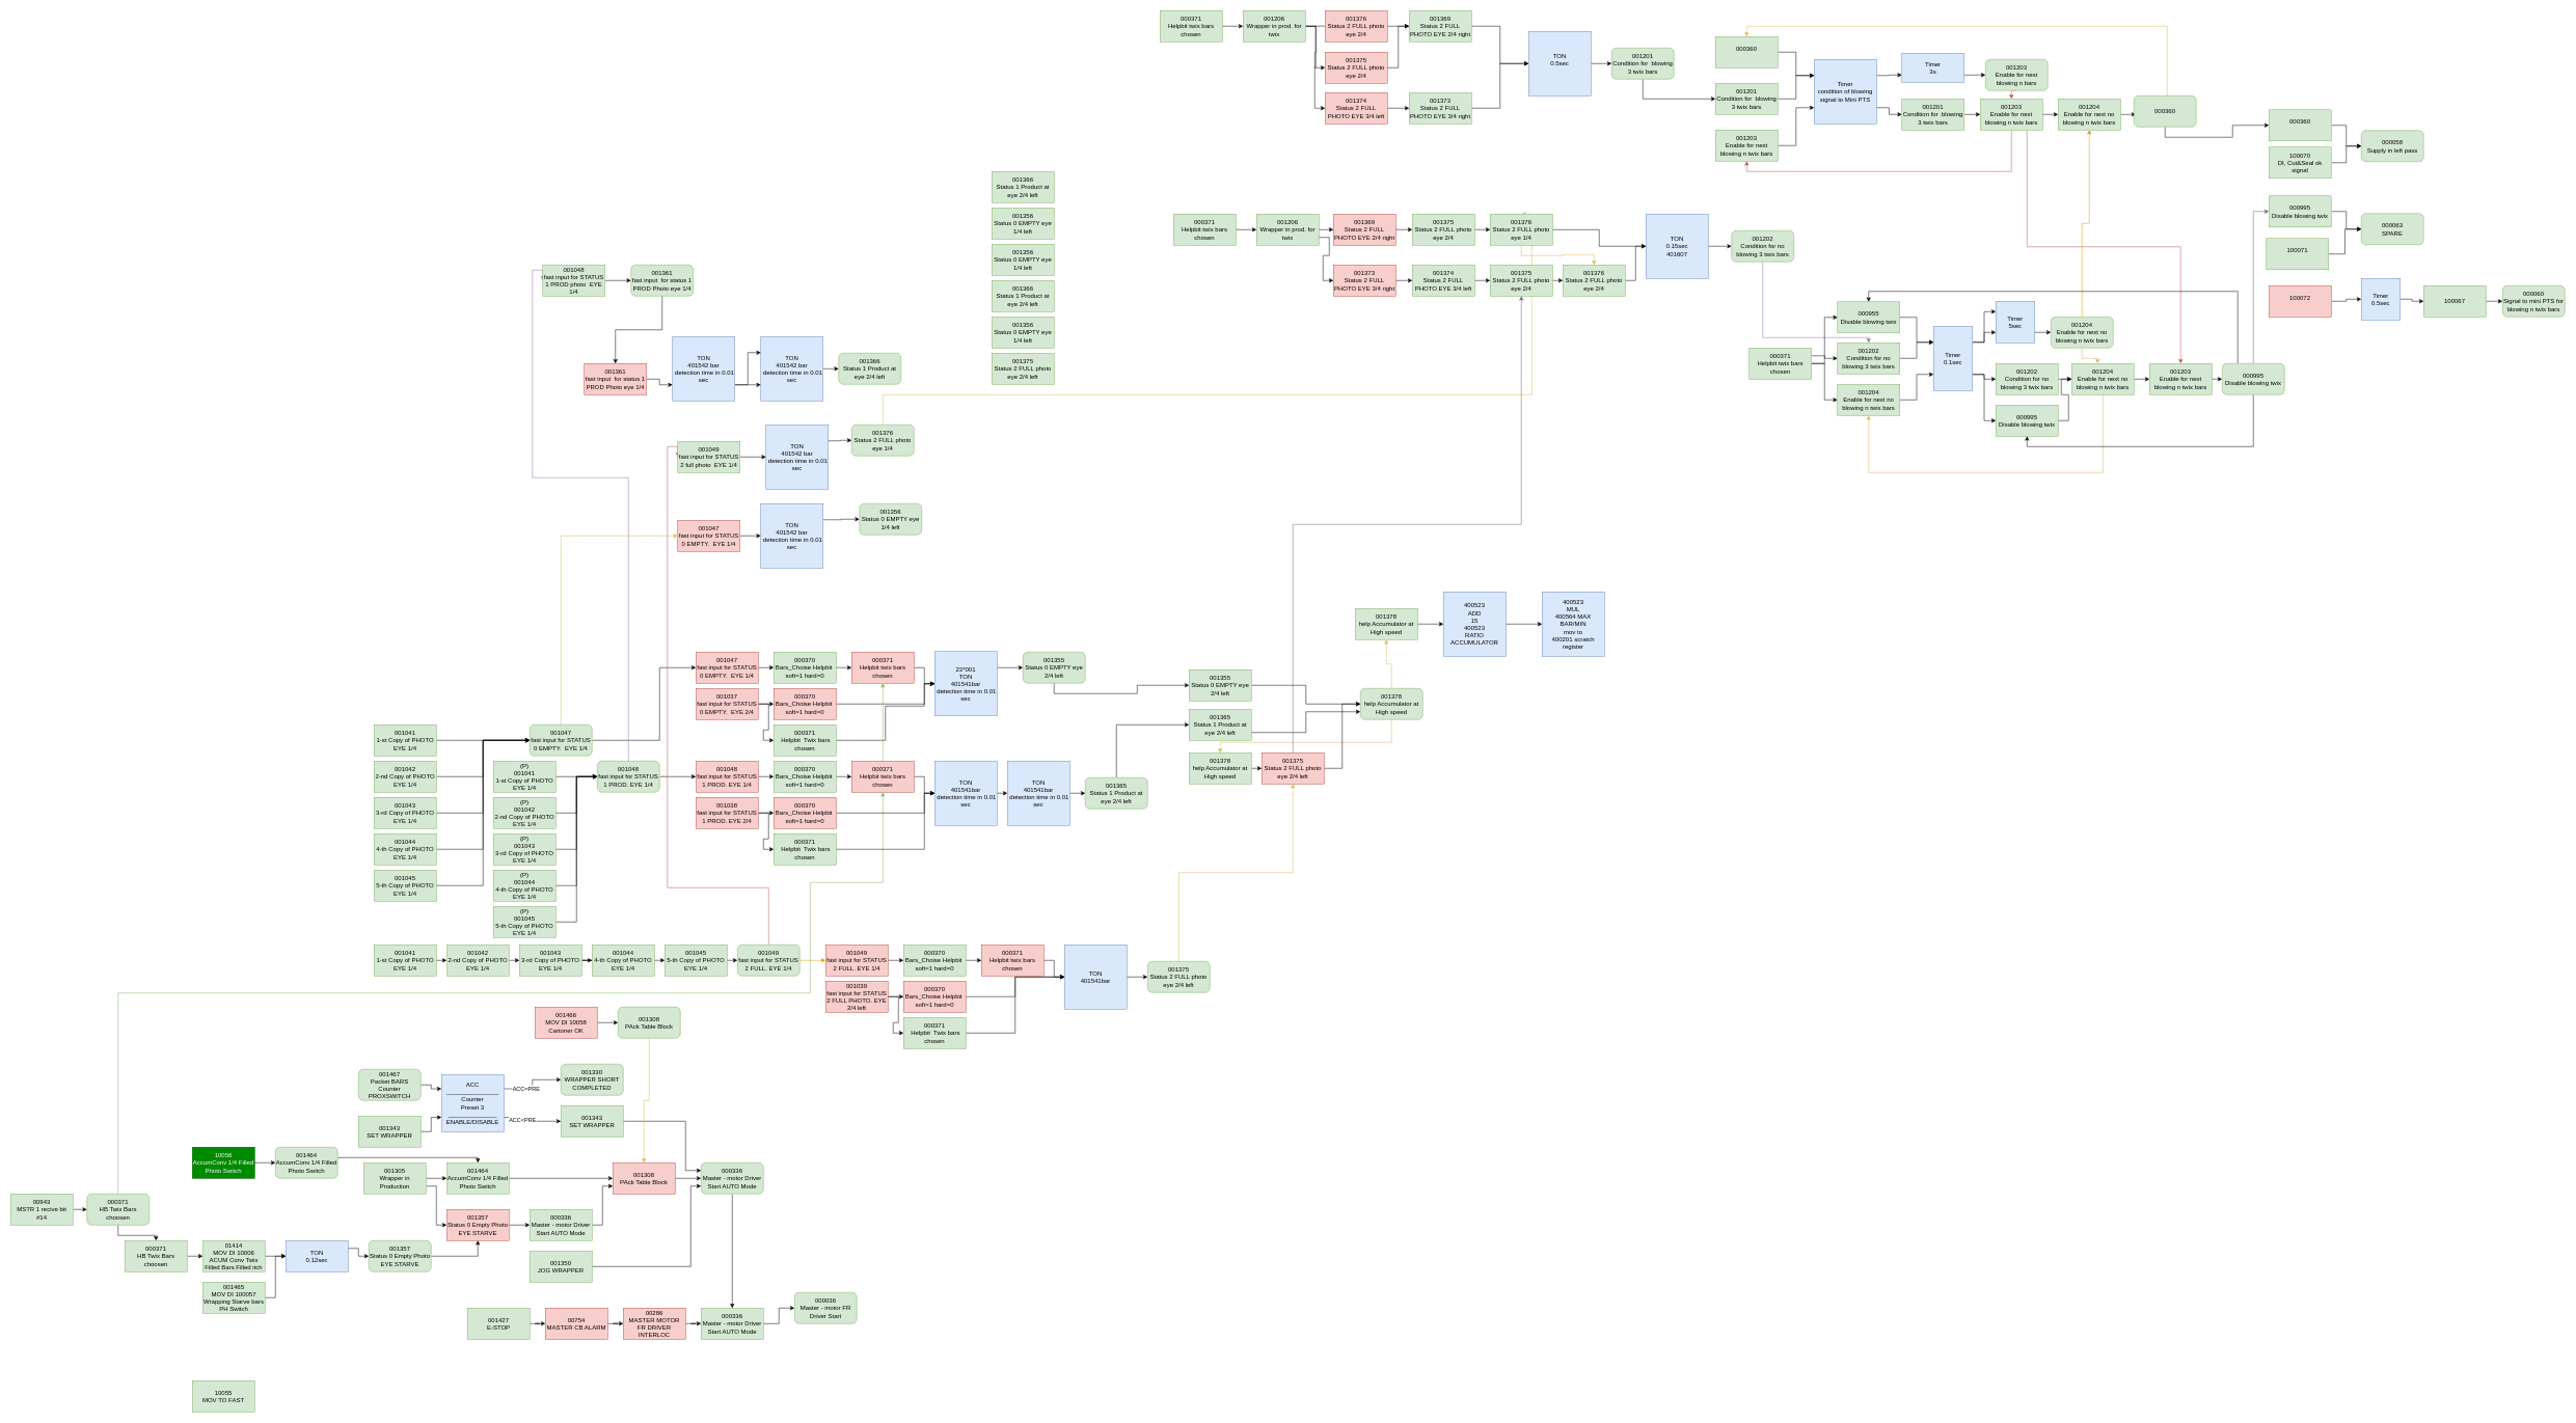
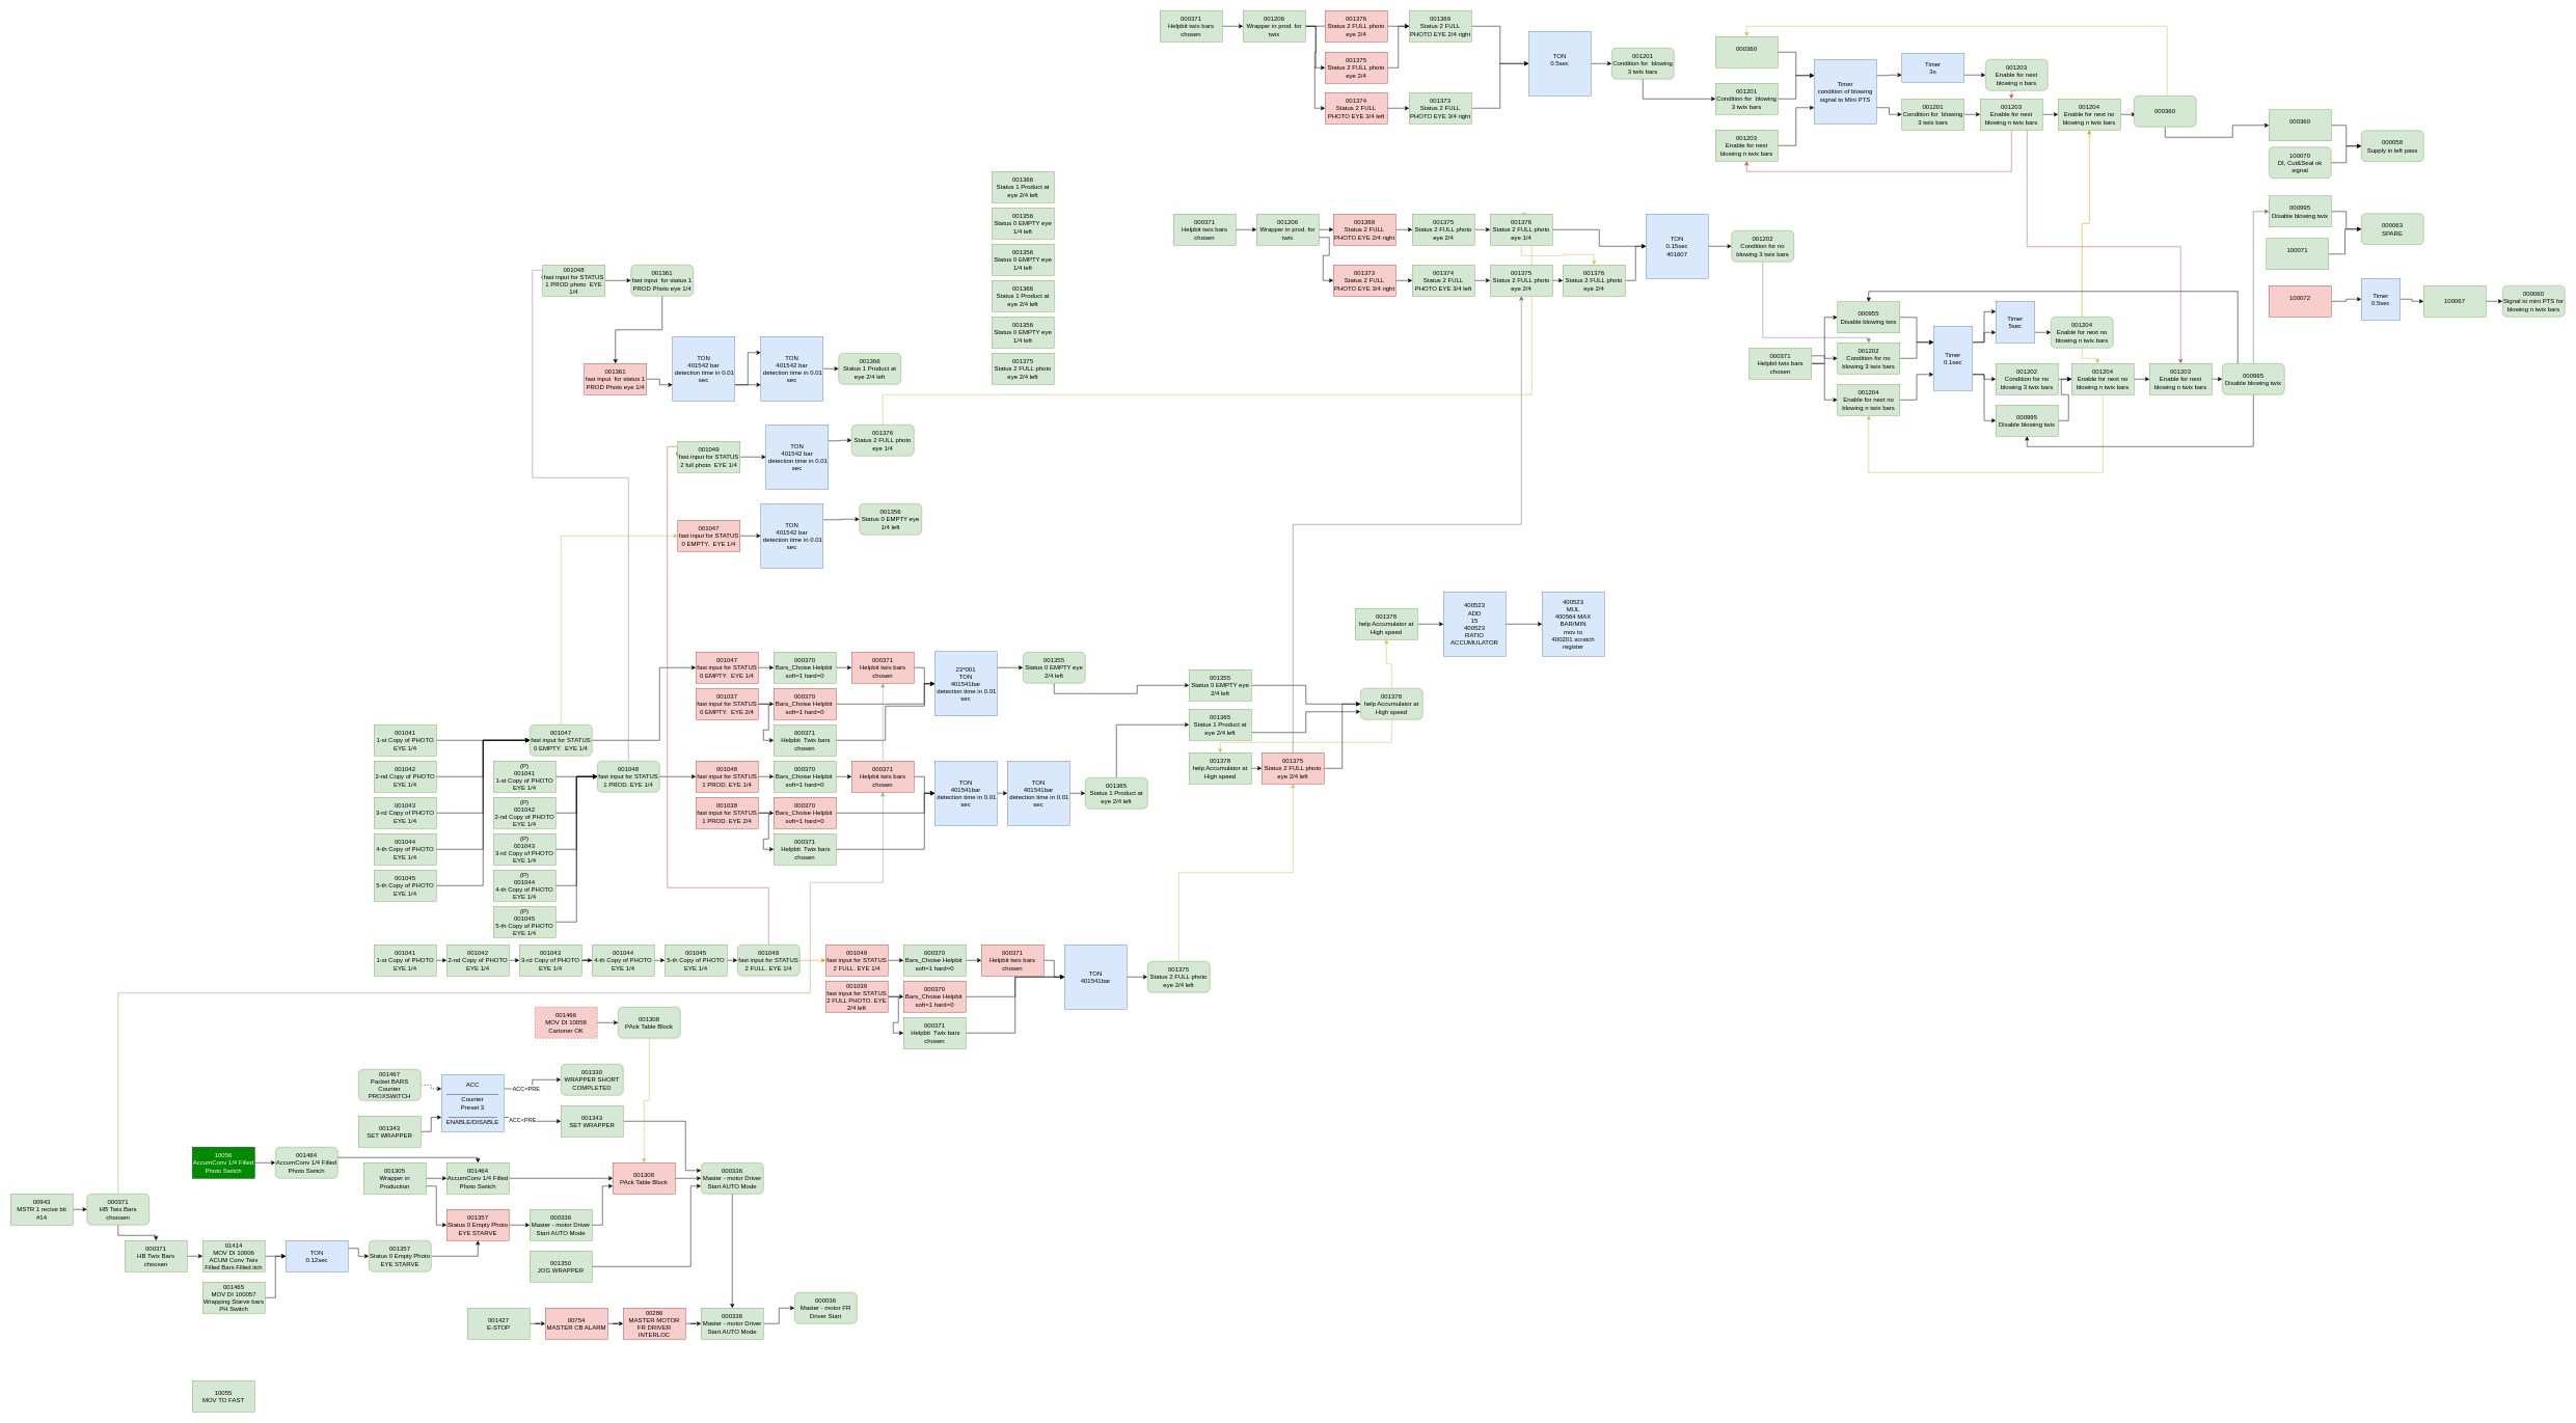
- <mxCell id="272" value="&lt;div&gt;100070&lt;/div&gt;&lt;div&gt;DI, Cut&amp;amp;Seal ok signal&lt;br&gt;&lt;/div&gt;" style="rounded=0;whiteSpace=wrap;html=1;fillColor=#d5e8d4;strokeColor=#82b366;" vertex="1" parent="1"><mxGeometry x="4370" y="283" width="120" height="60" as="geometry" /></mxCell>
+ <mxCell id="272" value="&lt;div&gt;100070&lt;/div&gt;&lt;div&gt;DI, Cut&amp;amp;Seal ok signal&lt;br&gt;&lt;/div&gt;" style="whiteSpace=wrap;html=1;fillColor=#d5e8d4;strokeColor=#82b366;rounded=1;" vertex="1" parent="1"><mxGeometry x="4370" y="283" width="120" height="60" as="geometry" /></mxCell>
- <mxCell id="48" value="&lt;div&gt;001466&lt;/div&gt;&lt;div&gt;MOV DI 10058&lt;/div&gt;&lt;div&gt;Cartoner OK&lt;br&gt;&lt;/div&gt;" style="rounded=0;whiteSpace=wrap;html=1;fillColor=#f8cecc;strokeColor=#b85450;" vertex="1" parent="1"><mxGeometry x="1030" y="1940" width="120" height="60" as="geometry" /></mxCell>
+ <mxCell id="48" value="&lt;div&gt;001466&lt;/div&gt;&lt;div&gt;MOV DI 10058&lt;/div&gt;&lt;div&gt;Cartoner OK&lt;br&gt;&lt;/div&gt;" style="rounded=0;whiteSpace=wrap;html=1;fillColor=#f8cecc;strokeColor=#b85450;dashed=1;" vertex="1" parent="1"><mxGeometry x="1030" y="1940" width="120" height="60" as="geometry" /></mxCell>
- <mxCell id="28" style="edgeStyle=orthogonalEdgeStyle;rounded=0;orthogonalLoop=1;jettySize=auto;html=1;entryX=0;entryY=0.25;entryDx=0;entryDy=0;" edge="1" parent="1" source="29" target="25"><mxGeometry relative="1" as="geometry" /></mxCell>
+ <mxCell id="28" style="edgeStyle=orthogonalEdgeStyle;rounded=0;orthogonalLoop=1;jettySize=auto;html=1;entryX=0;entryY=0.25;entryDx=0;entryDy=0;dashed=1;" edge="1" parent="1" source="29" target="25"><mxGeometry relative="1" as="geometry" /></mxCell>
